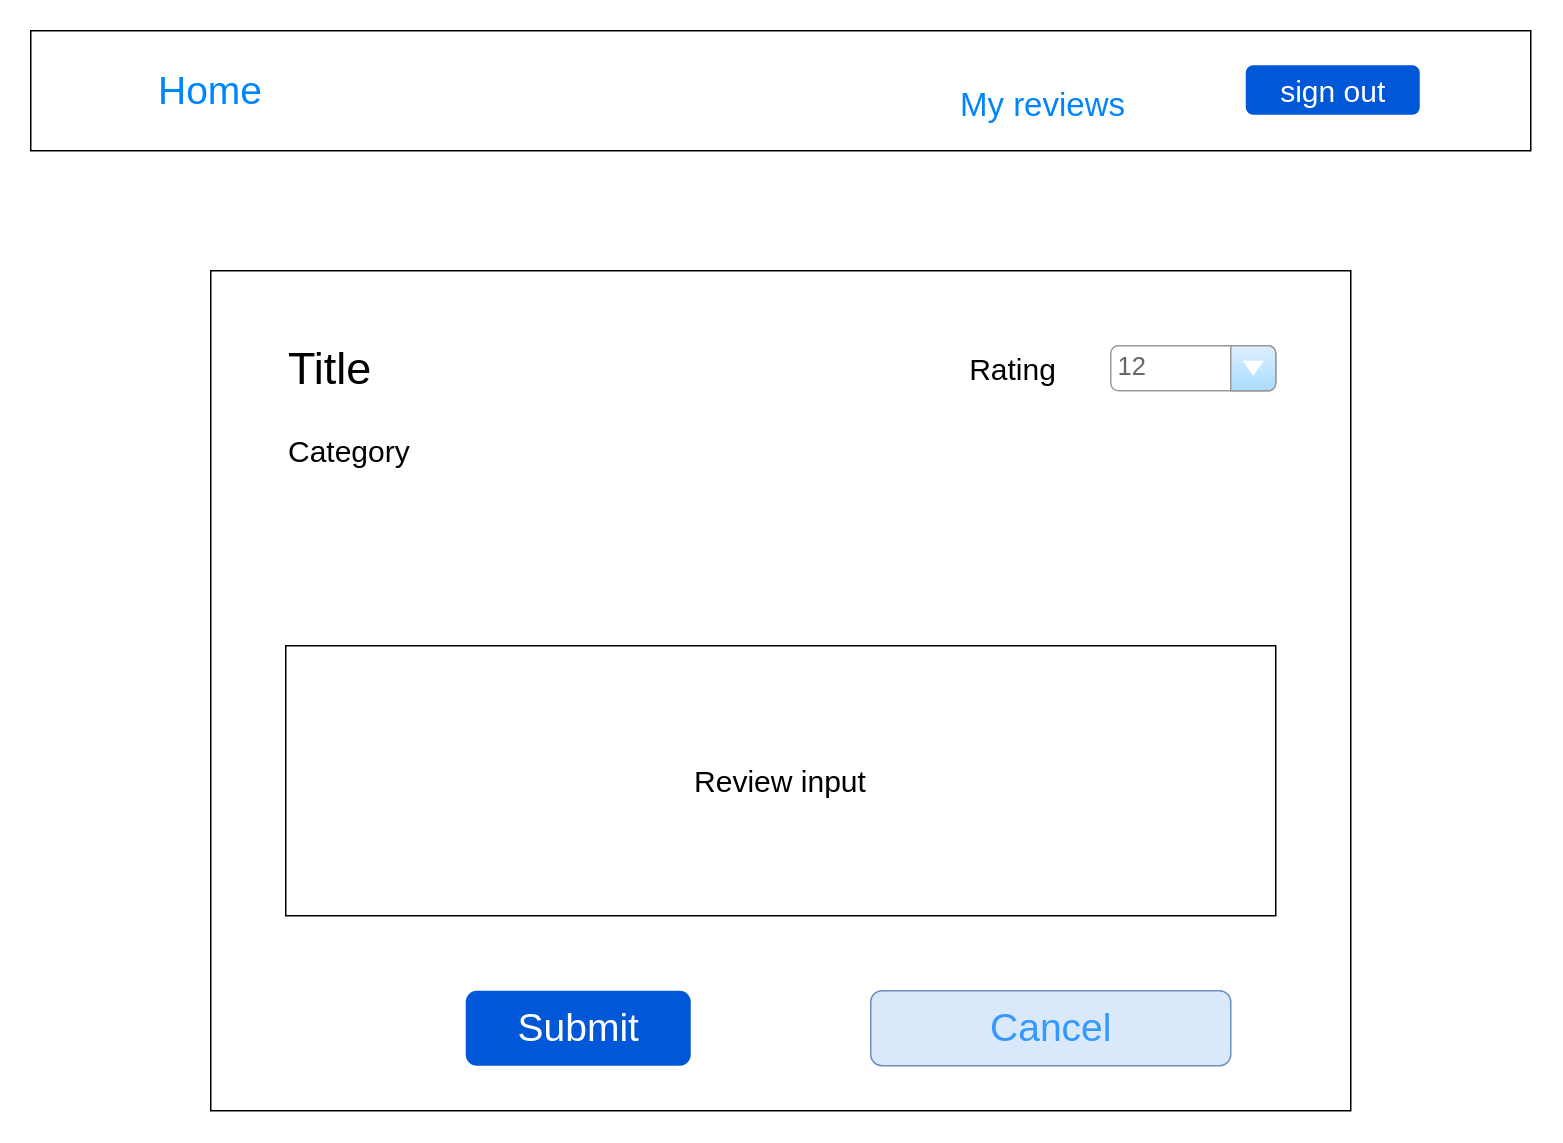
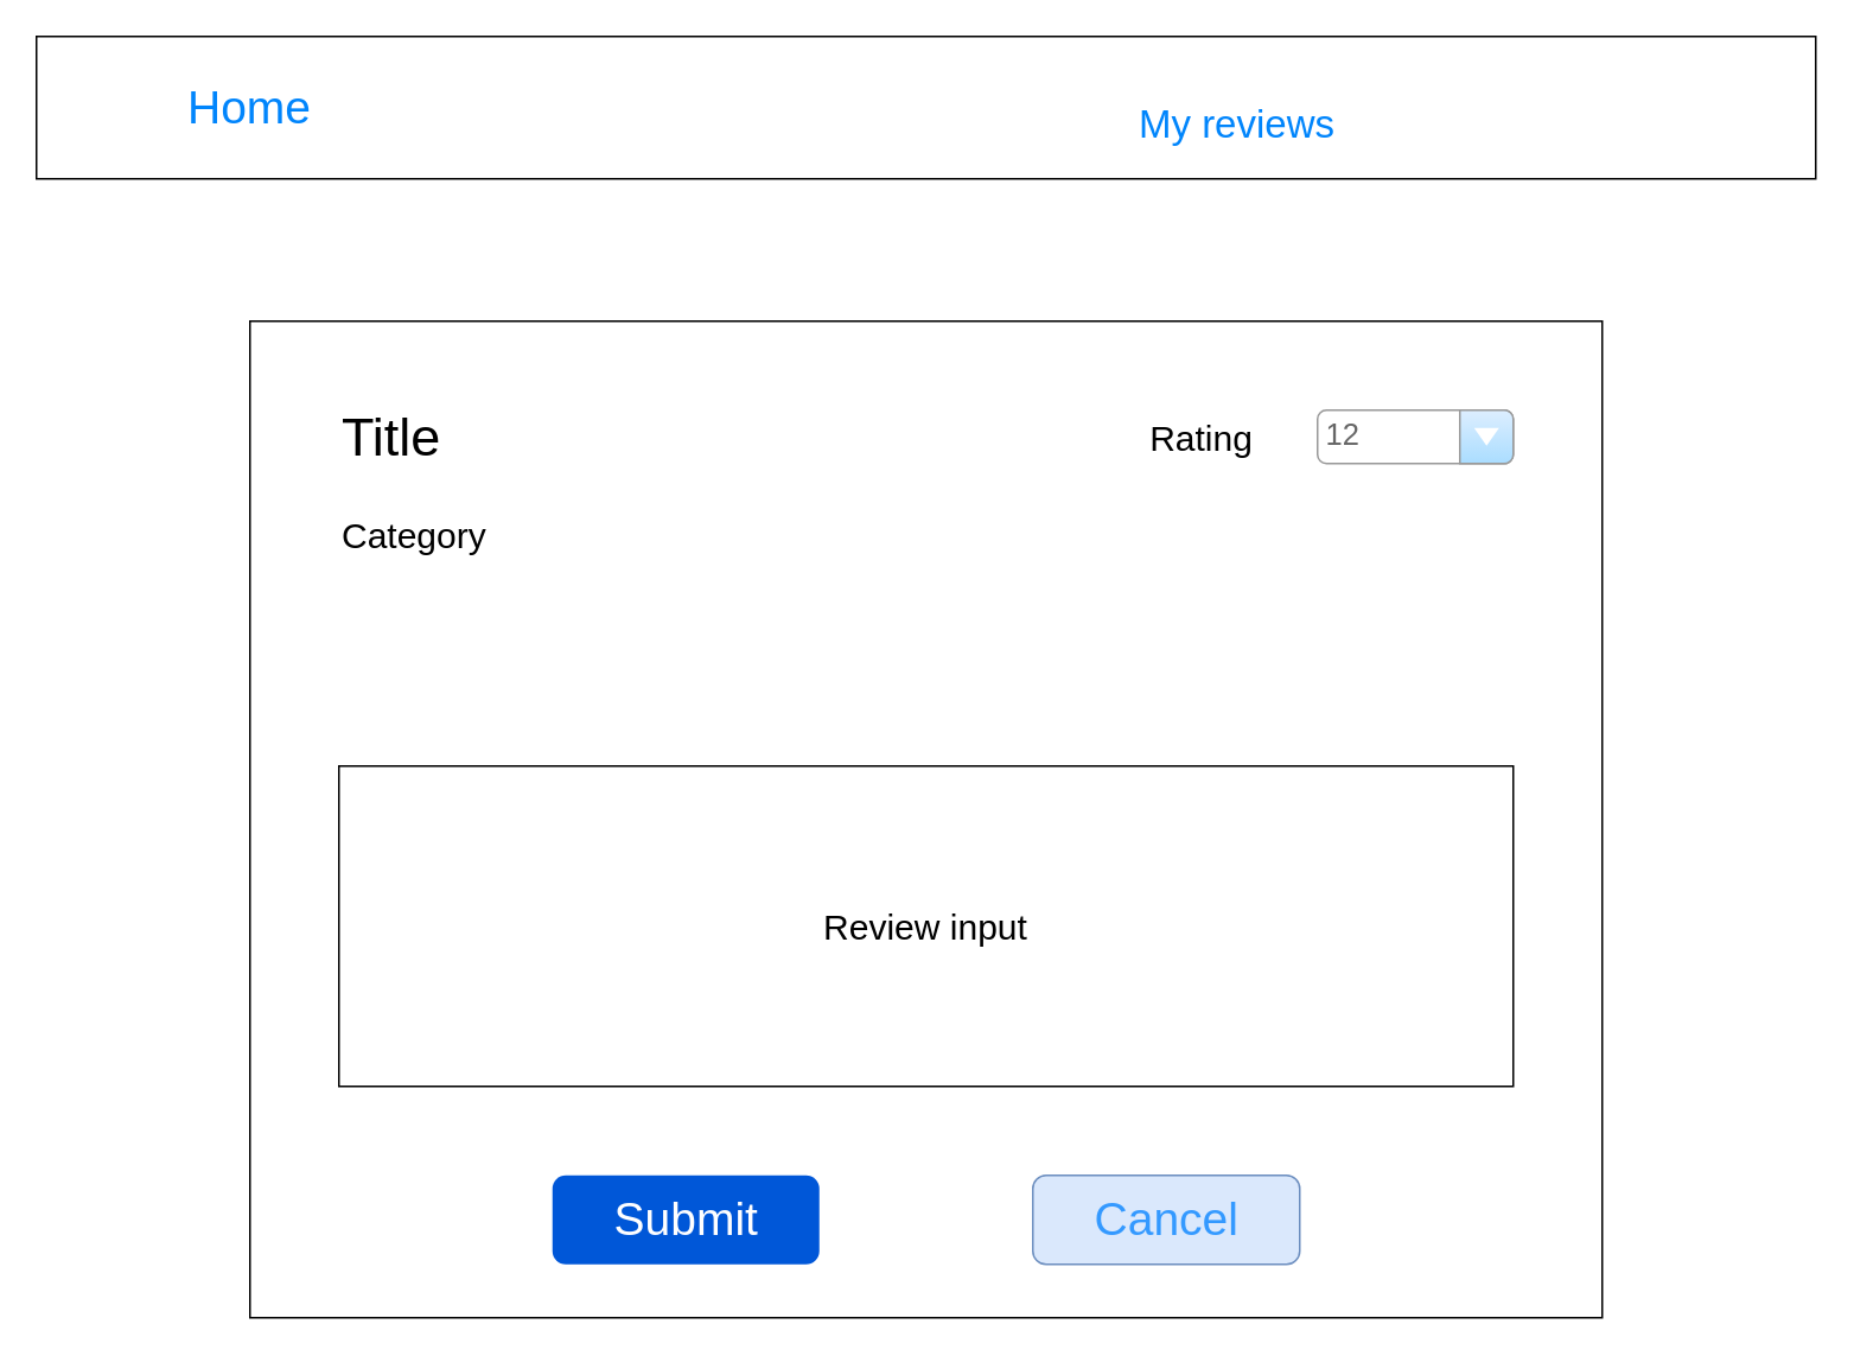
- <mxCell id="5" value="&lt;font style=&quot;font-size: 20px&quot;&gt;sign out&lt;/font&gt;" style="rounded=1;fillColor=#0057D8;strokeColor=none;html=1;fontColor=#ffffff;align=center;verticalAlign=middle;fontStyle=0;fontSize=12" vertex="1" parent="1"><mxGeometry x="830" y="43" width="116" height="33" as="geometry" /></mxCell>
- <mxCell id="13" value="&lt;font style=&quot;font-size: 26px&quot; color=&quot;#3399ff&quot;&gt;Cancel&lt;/font&gt;" style="rounded=1;html=1;align=center;verticalAlign=middle;fontStyle=0;fontSize=12;fillColor=#dae8fc;strokeColor=#6c8ebf;" vertex="1" parent="1"><mxGeometry x="580" y="660" width="240" height="50" as="geometry" /></mxCell>
+ <mxCell id="13" value="&lt;font style=&quot;font-size: 26px&quot; color=&quot;#3399ff&quot;&gt;Cancel&lt;/font&gt;" style="rounded=1;html=1;align=center;verticalAlign=middle;fontStyle=0;fontSize=12;fillColor=#dae8fc;strokeColor=#6c8ebf;" vertex="1" parent="1"><mxGeometry x="580" y="660" width="150" height="50" as="geometry" /></mxCell>
